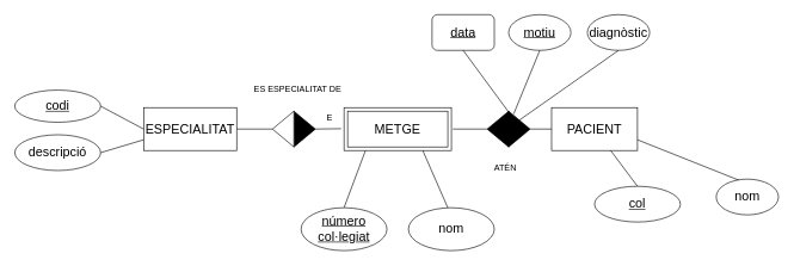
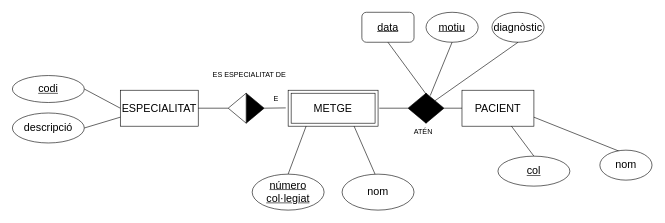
- <mxCell id="12" value="ATÉN" style="text;html=1;align=center;verticalAlign=middle;resizable=0;points=[];autosize=1;strokeColor=none;fillColor=none;" parent="1" vertex="1"><mxGeometry x="680" y="220" width="50" height="30" as="geometry" /></mxCell>
+ <mxCell id="12" value="ATÉN" style="text;html=1;align=center;verticalAlign=middle;resizable=0;points=[];autosize=1;strokeColor=none;fillColor=none;" parent="1" vertex="1"><mxGeometry x="680" y="205" width="50" height="30" as="geometry" /></mxCell>
